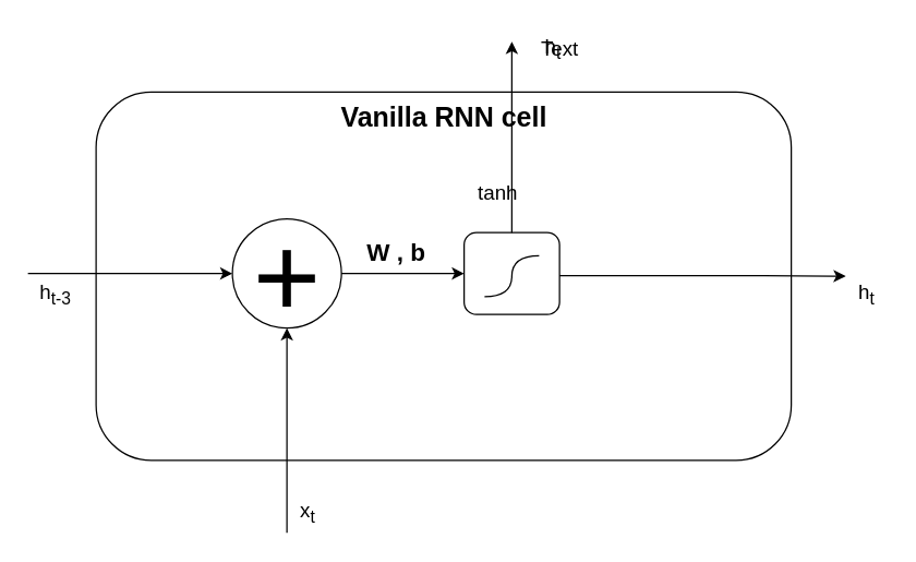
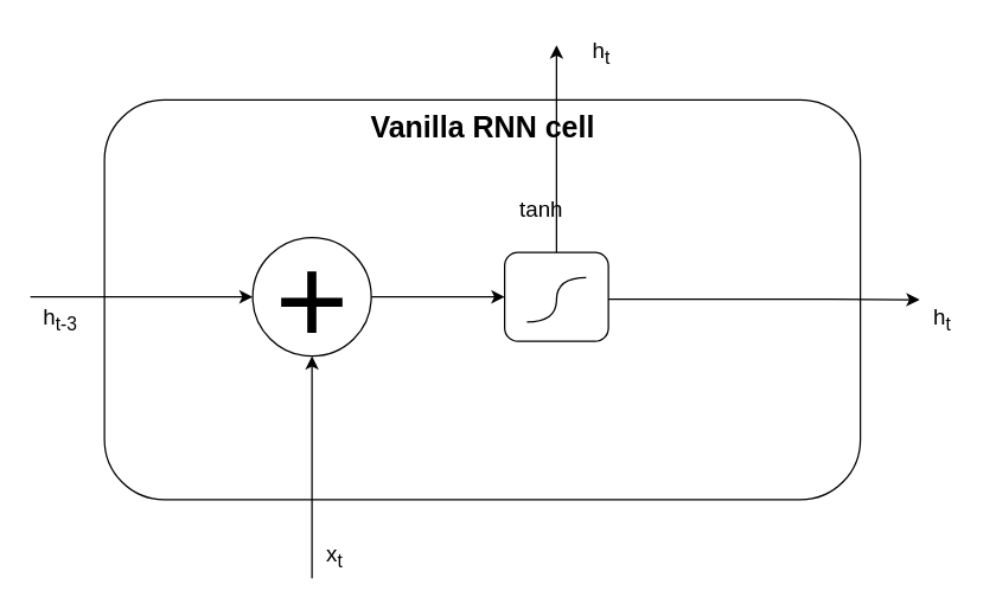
- <mxCell id="16" value="Text" style="text;html=1;align=center;verticalAlign=middle;resizable=0;points=[];autosize=1;fontSize=15;" vertex="1" parent="15"><mxGeometry x="10" y="5" width="40" height="20" as="geometry" /></mxCell>
- <mxCell id="18" value="W , b" style="text;html=1;align=center;verticalAlign=middle;resizable=0;points=[];autosize=1;fontSize=18;fontStyle=1" vertex="1" parent="1"><mxGeometry x="260" y="170" width="60" height="30" as="geometry" /></mxCell>
